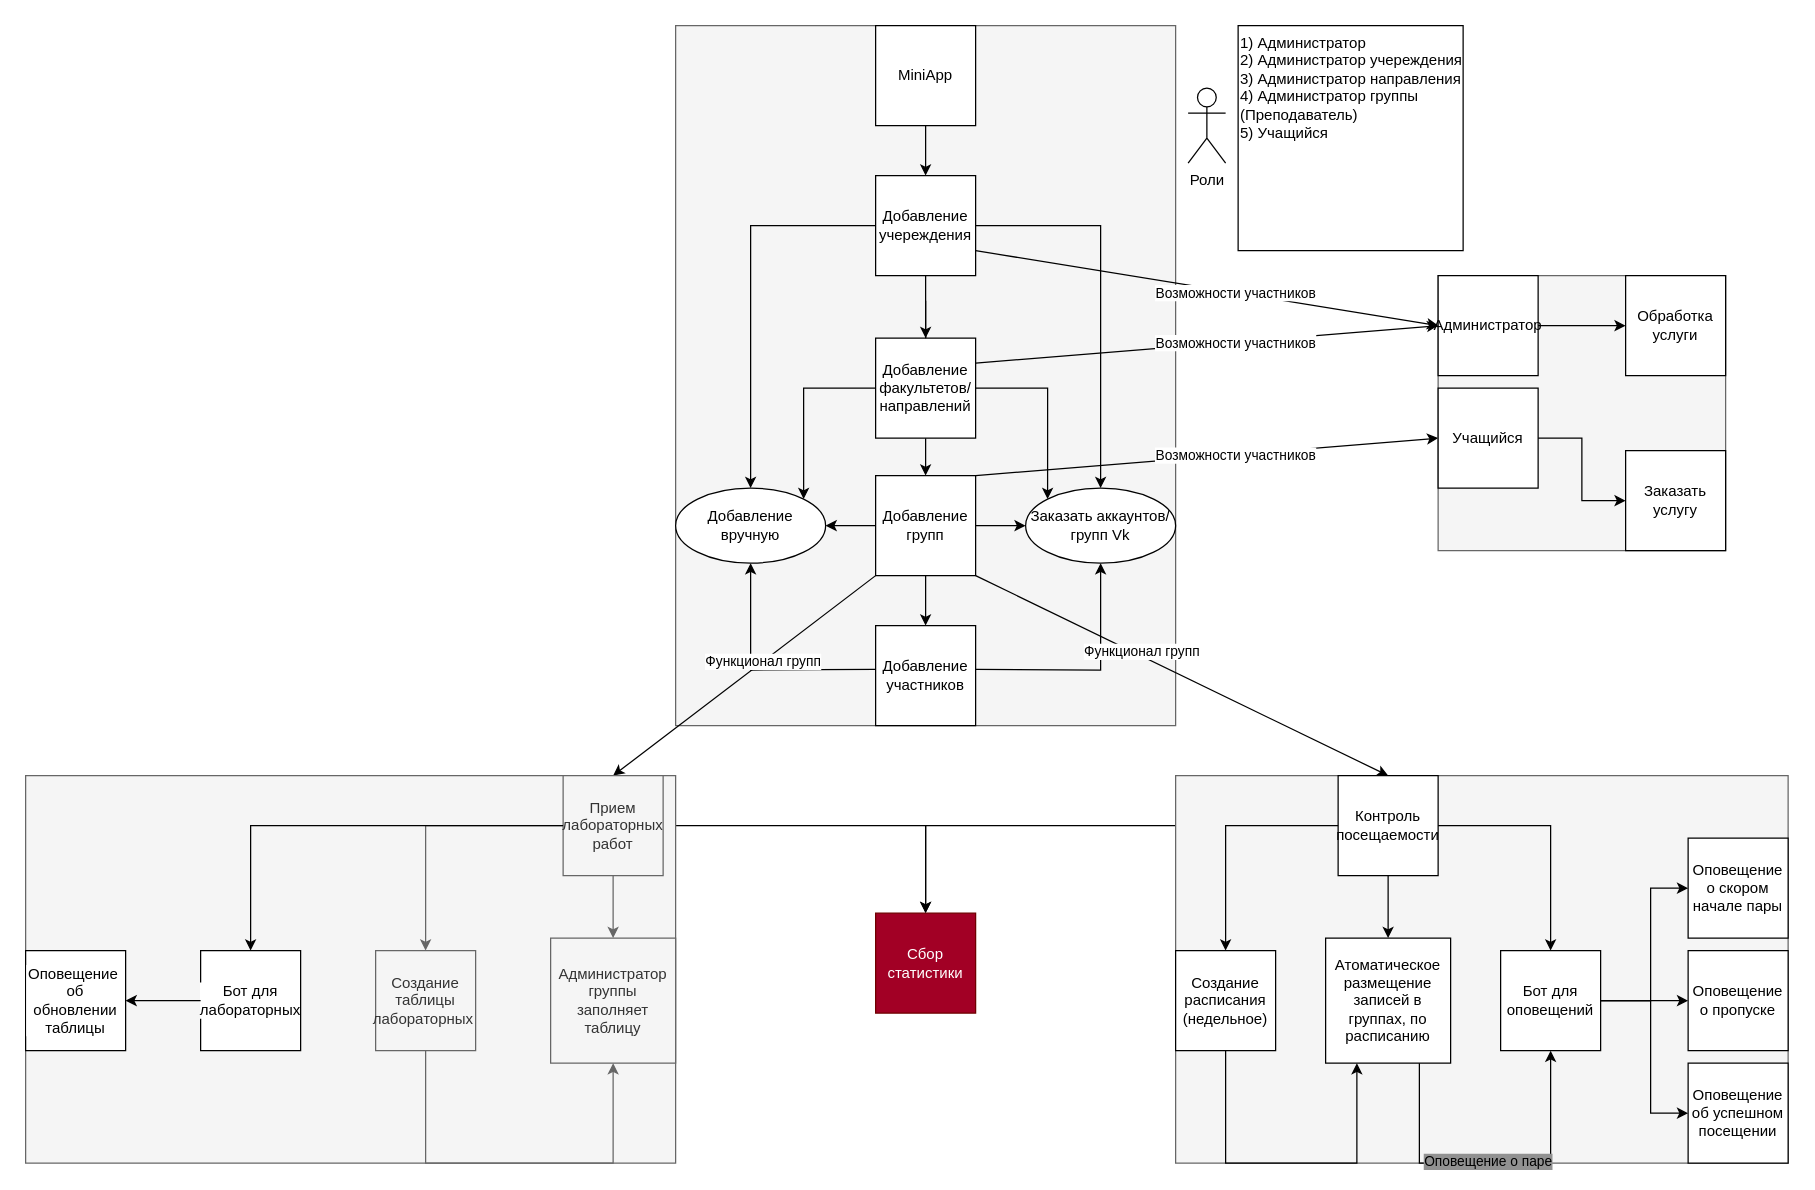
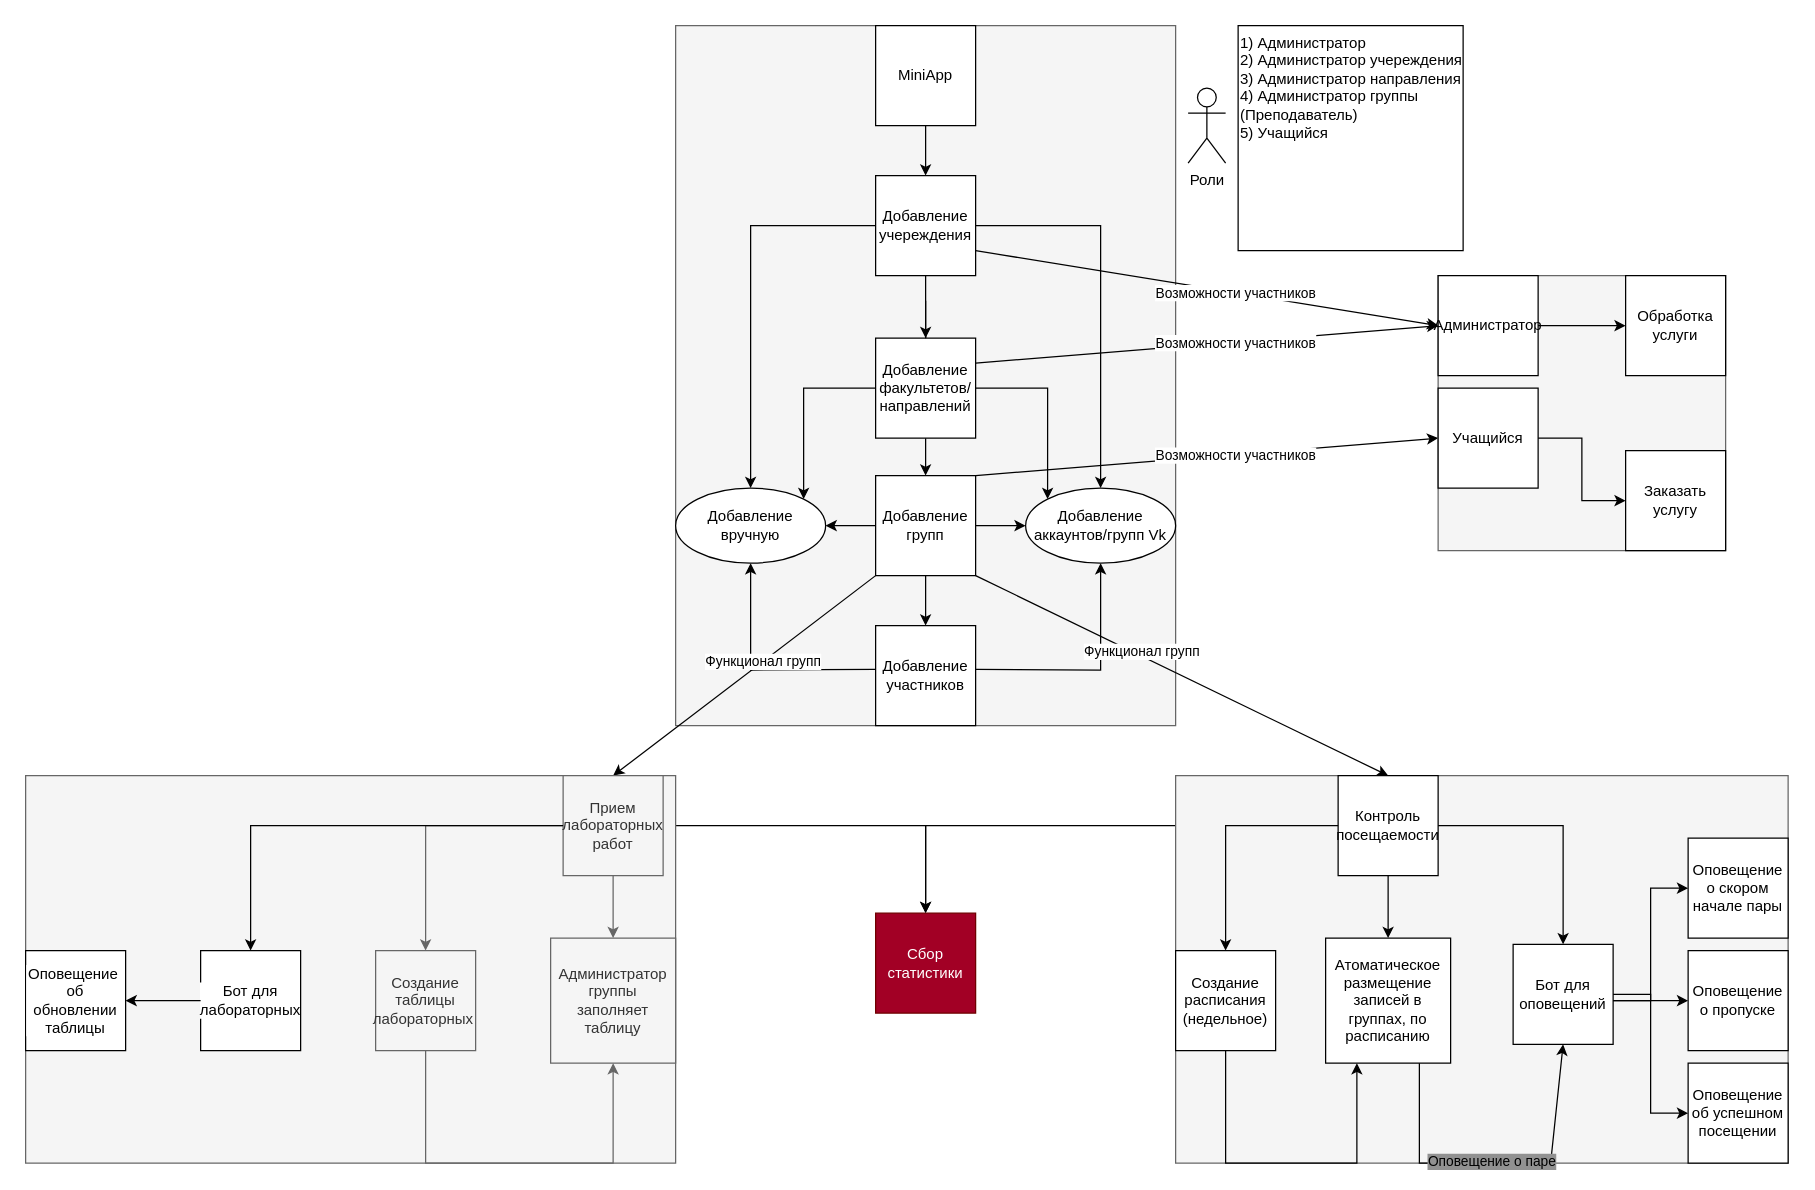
- <mxCell id="34" value="Заказать аккаунтов/групп Vk" style="ellipse;whiteSpace=wrap;html=1;labelBackgroundColor=none;" parent="24" vertex="1"><mxGeometry x="280" y="370" width="120" height="60" as="geometry" /></mxCell>
+ <mxCell id="34" value="Добавление аккаунтов/групп Vk" style="ellipse;whiteSpace=wrap;html=1;labelBackgroundColor=none;" parent="24" vertex="1"><mxGeometry x="280" y="370" width="120" height="60" as="geometry" /></mxCell>
- <mxCell id="11" value="Бот для оповещений" style="whiteSpace=wrap;html=1;aspect=fixed;" parent="7" vertex="1"><mxGeometry x="260" y="140" width="80" height="80" as="geometry" /></mxCell>
+ <mxCell id="11" value="Бот для оповещений" style="whiteSpace=wrap;html=1;aspect=fixed;" parent="7" vertex="1"><mxGeometry x="270" y="135" width="80" height="80" as="geometry" /></mxCell>
